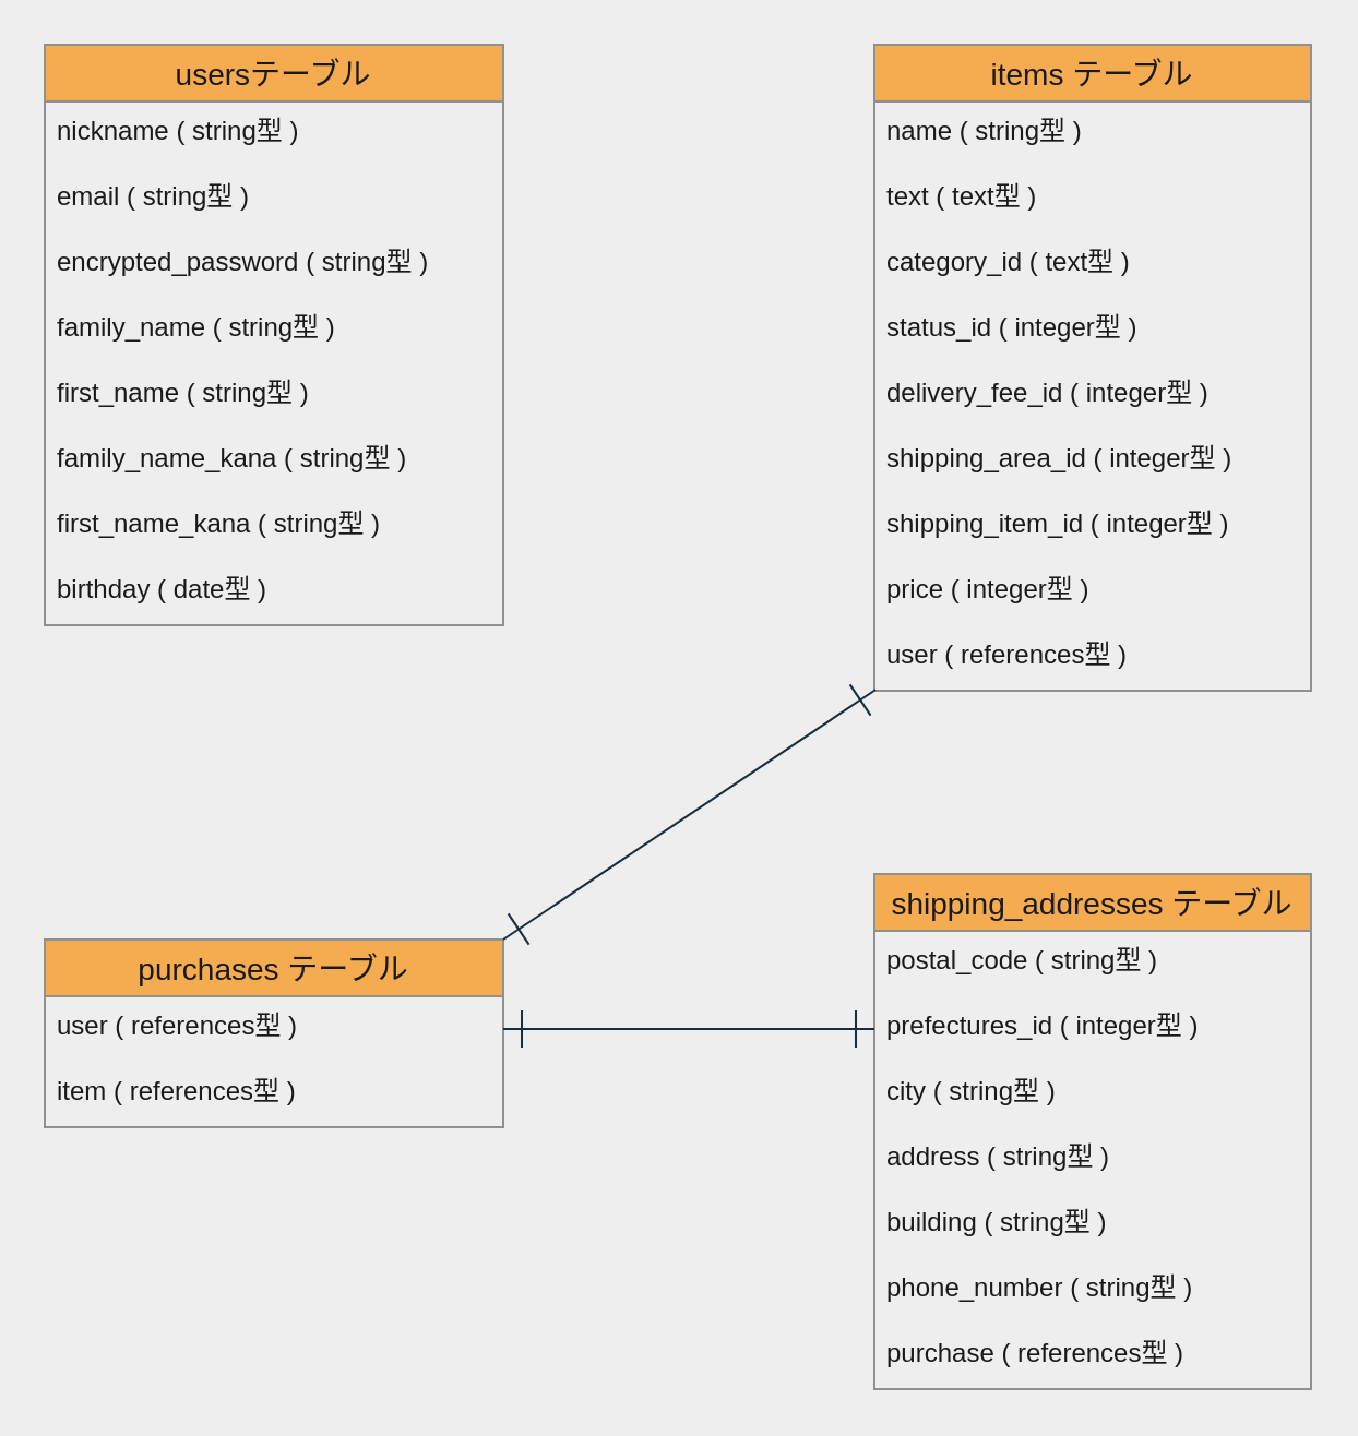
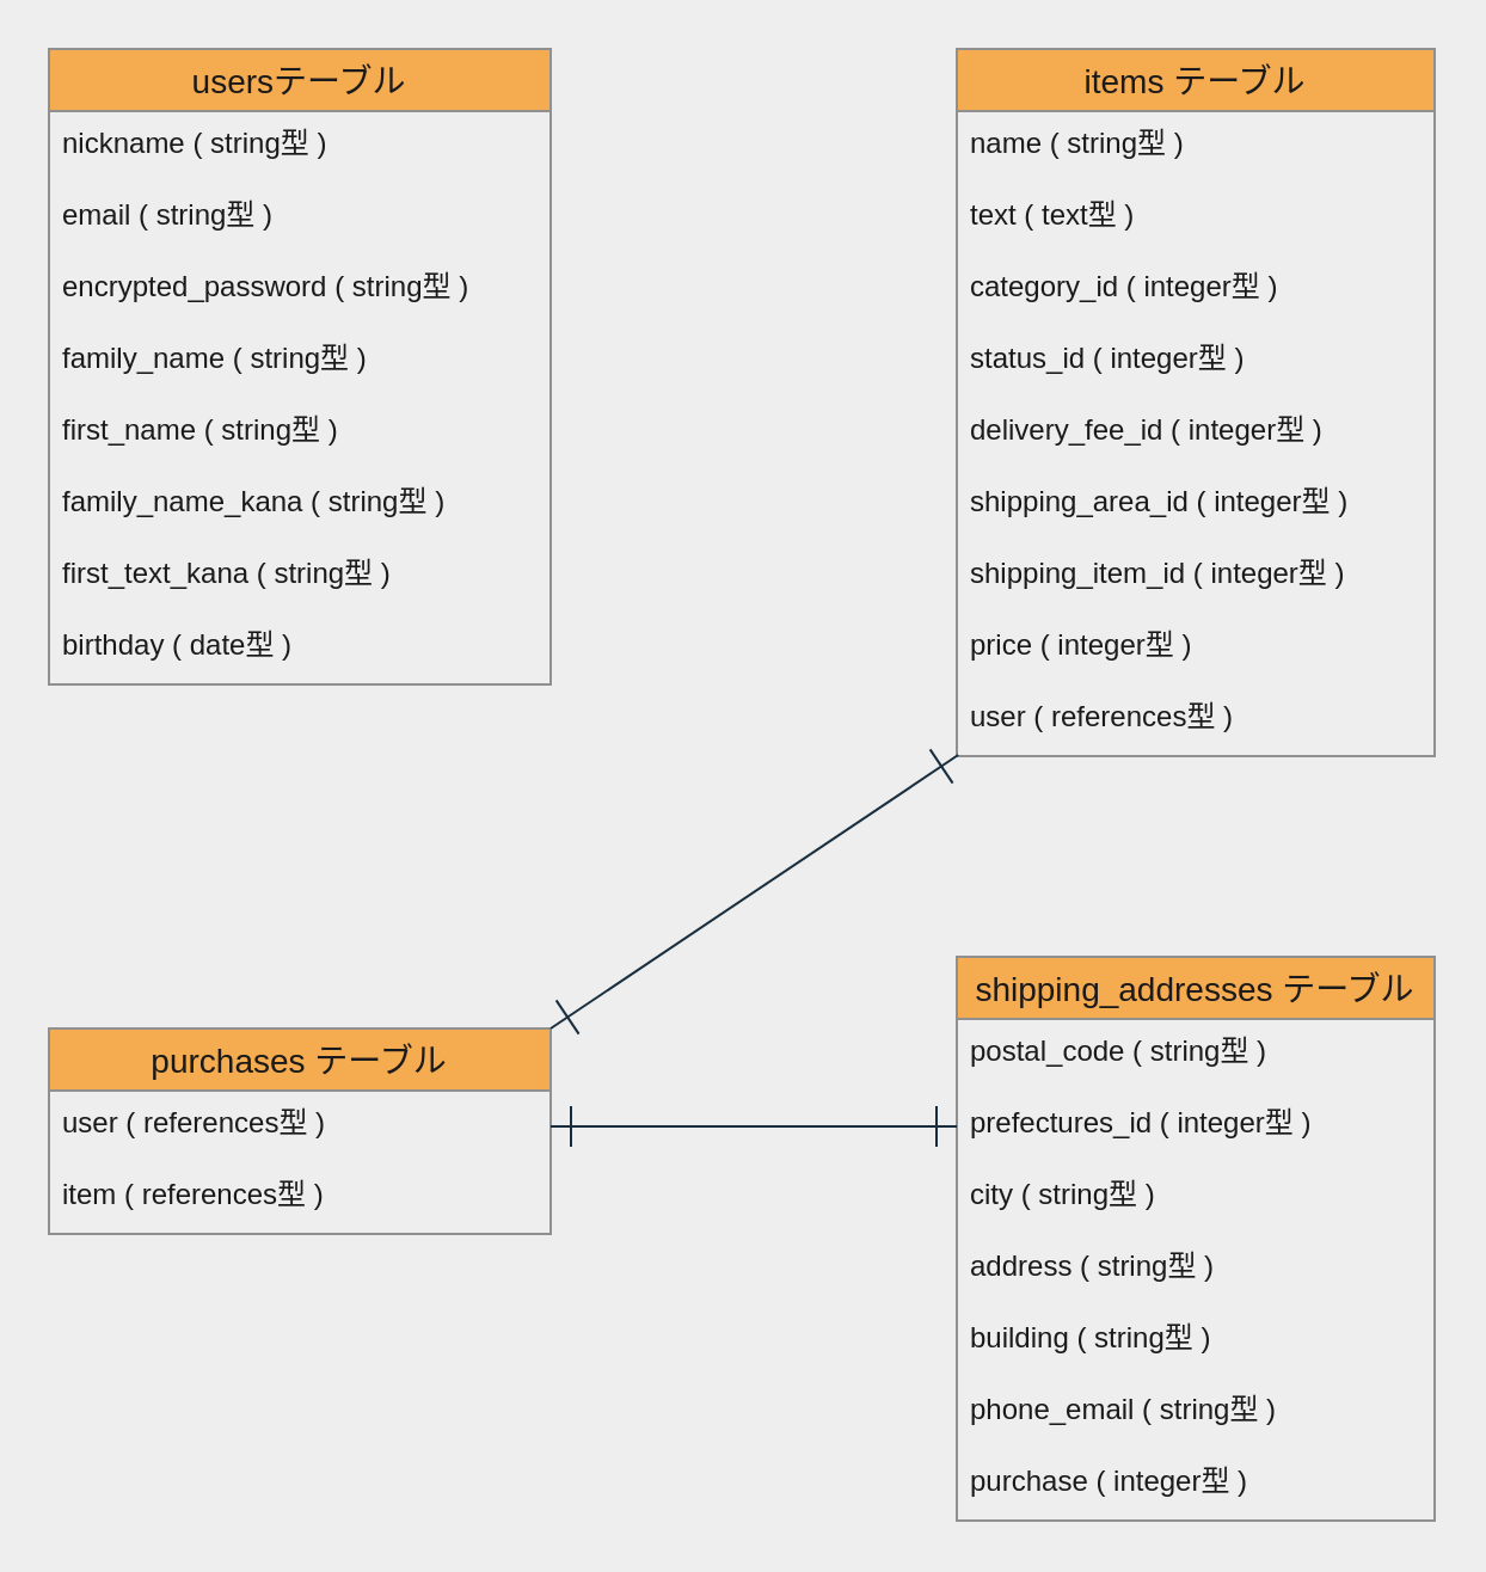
- <mxCell id="14" value="category_id ( text型 )" style="text;strokeColor=none;fillColor=none;spacingLeft=4;spacingRight=4;overflow=hidden;rotatable=0;points=[[0,0.5],[1,0.5]];portConstraint=eastwest;fontSize=12;fontColor=#1A1A1A;" vertex="1" parent="11"><mxGeometry y="86" width="200" height="30" as="geometry" /></mxCell>
+ <mxCell id="14" value="category_id ( integer型 )" style="text;strokeColor=none;fillColor=none;spacingLeft=4;spacingRight=4;overflow=hidden;rotatable=0;points=[[0,0.5],[1,0.5]];portConstraint=eastwest;fontSize=12;fontColor=#1A1A1A;" vertex="1" parent="11"><mxGeometry y="86" width="200" height="30" as="geometry" /></mxCell>
- <mxCell id="9" value="first_name_kana ( string型 )" style="text;strokeColor=none;fillColor=none;spacingLeft=4;spacingRight=4;overflow=hidden;rotatable=0;points=[[0,0.5],[1,0.5]];portConstraint=eastwest;fontSize=12;verticalAlign=top;fontColor=#1A1A1A;" vertex="1" parent="2"><mxGeometry y="206" width="210" height="30" as="geometry" /></mxCell>
+ <mxCell id="9" value="first_text_kana ( string型 )" style="text;strokeColor=none;fillColor=none;spacingLeft=4;spacingRight=4;overflow=hidden;rotatable=0;points=[[0,0.5],[1,0.5]];portConstraint=eastwest;fontSize=12;verticalAlign=top;fontColor=#1A1A1A;" vertex="1" parent="2"><mxGeometry y="206" width="210" height="30" as="geometry" /></mxCell>
- <mxCell id="30" value="phone_number ( string型 )" style="text;strokeColor=none;fillColor=none;spacingLeft=4;spacingRight=4;overflow=hidden;rotatable=0;points=[[0,0.5],[1,0.5]];portConstraint=eastwest;fontSize=12;fontColor=#1A1A1A;" vertex="1" parent="24"><mxGeometry y="176" width="200" height="30" as="geometry" /></mxCell>
+ <mxCell id="30" value="phone_email ( string型 )" style="text;strokeColor=none;fillColor=none;spacingLeft=4;spacingRight=4;overflow=hidden;rotatable=0;points=[[0,0.5],[1,0.5]];portConstraint=eastwest;fontSize=12;fontColor=#1A1A1A;" vertex="1" parent="24"><mxGeometry y="176" width="200" height="30" as="geometry" /></mxCell>
- <mxCell id="31" value="purchase ( references型 )" style="text;strokeColor=none;fillColor=none;spacingLeft=4;spacingRight=4;overflow=hidden;rotatable=0;points=[[0,0.5],[1,0.5]];portConstraint=eastwest;fontSize=12;fontColor=#1A1A1A;" vertex="1" parent="24"><mxGeometry y="206" width="200" height="30" as="geometry" /></mxCell>
+ <mxCell id="31" value="purchase ( integer型 )" style="text;strokeColor=none;fillColor=none;spacingLeft=4;spacingRight=4;overflow=hidden;rotatable=0;points=[[0,0.5],[1,0.5]];portConstraint=eastwest;fontSize=12;fontColor=#1A1A1A;" vertex="1" parent="24"><mxGeometry y="206" width="200" height="30" as="geometry" /></mxCell>
